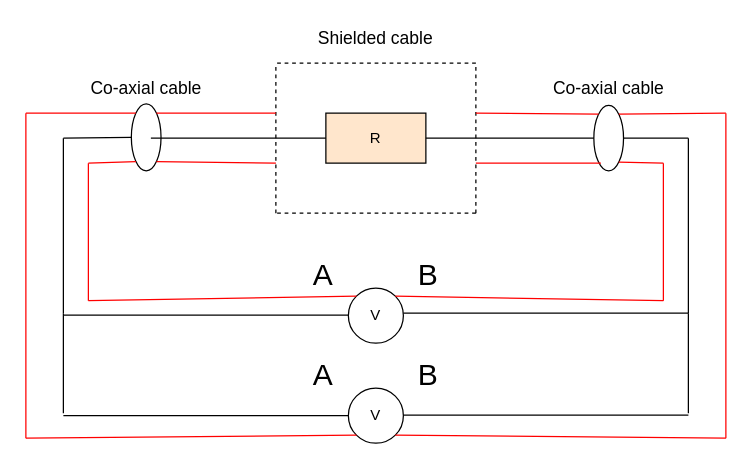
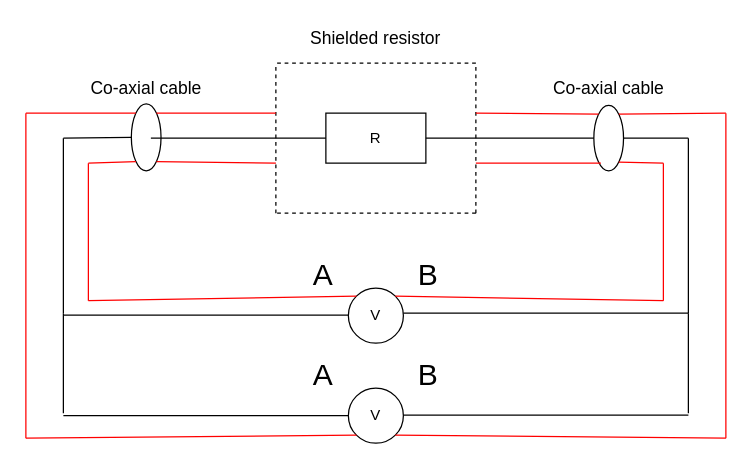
- <mxCell id="44" value="&lt;font style=&quot;font-size: 14px&quot;&gt;Shielded cable&lt;/font&gt;" style="text;html=1;strokeColor=none;fillColor=none;align=center;verticalAlign=middle;whiteSpace=wrap;rounded=0;" vertex="1" parent="1"><mxGeometry x="220" y="20" width="160" height="20" as="geometry" /></mxCell>
+ <mxCell id="44" value="&lt;font style=&quot;font-size: 14px&quot;&gt;Shielded resistor&lt;/font&gt;" style="text;html=1;strokeColor=none;fillColor=none;align=center;verticalAlign=middle;whiteSpace=wrap;rounded=0;" vertex="1" parent="1"><mxGeometry x="220" y="20" width="160" height="20" as="geometry" /></mxCell>
- <mxCell id="3" value="R" style="rounded=0;whiteSpace=wrap;html=1;fillColor=#ffe6cc;" vertex="1" parent="1"><mxGeometry x="260" y="90" width="80" height="40" as="geometry" /></mxCell>
+ <mxCell id="3" value="R" style="rounded=0;whiteSpace=wrap;html=1;" vertex="1" parent="1"><mxGeometry x="260" y="90" width="80" height="40" as="geometry" /></mxCell>
